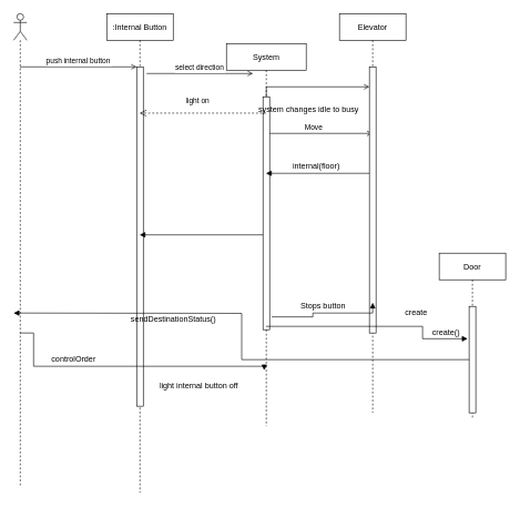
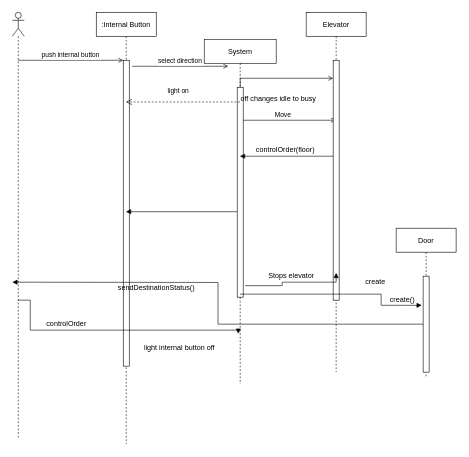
- <mxCell id="11" value="system changes idle to busy&amp;nbsp;" style="text;html=1;align=center;verticalAlign=middle;resizable=0;points=[];autosize=1;" vertex="1" parent="9"><mxGeometry x="40" y="90" width="170" height="20" as="geometry" /></mxCell>
+ <mxCell id="11" value="off changes idle to busy&amp;nbsp;" style="text;html=1;align=center;verticalAlign=middle;resizable=0;points=[];autosize=1;" vertex="1" parent="9"><mxGeometry x="40" y="90" width="170" height="20" as="geometry" /></mxCell>
- <mxCell id="18" value="internal(floor)" style="text;html=1;align=center;verticalAlign=middle;resizable=0;points=[];autosize=1;" vertex="1" parent="1"><mxGeometry x="420" y="240" width="110" height="20" as="geometry" /></mxCell>
+ <mxCell id="18" value="controlOrder(floor)" style="text;html=1;align=center;verticalAlign=middle;resizable=0;points=[];autosize=1;" vertex="1" parent="1"><mxGeometry x="420" y="240" width="110" height="20" as="geometry" /></mxCell>
- <mxCell id="22" value="Stops button" style="text;html=1;align=center;verticalAlign=middle;resizable=0;points=[];autosize=1;" vertex="1" parent="1"><mxGeometry x="440" y="450" width="90" height="20" as="geometry" /></mxCell>
+ <mxCell id="22" value="Stops elevator" style="text;html=1;align=center;verticalAlign=middle;resizable=0;points=[];autosize=1;" vertex="1" parent="1"><mxGeometry x="440" y="450" width="90" height="20" as="geometry" /></mxCell>
